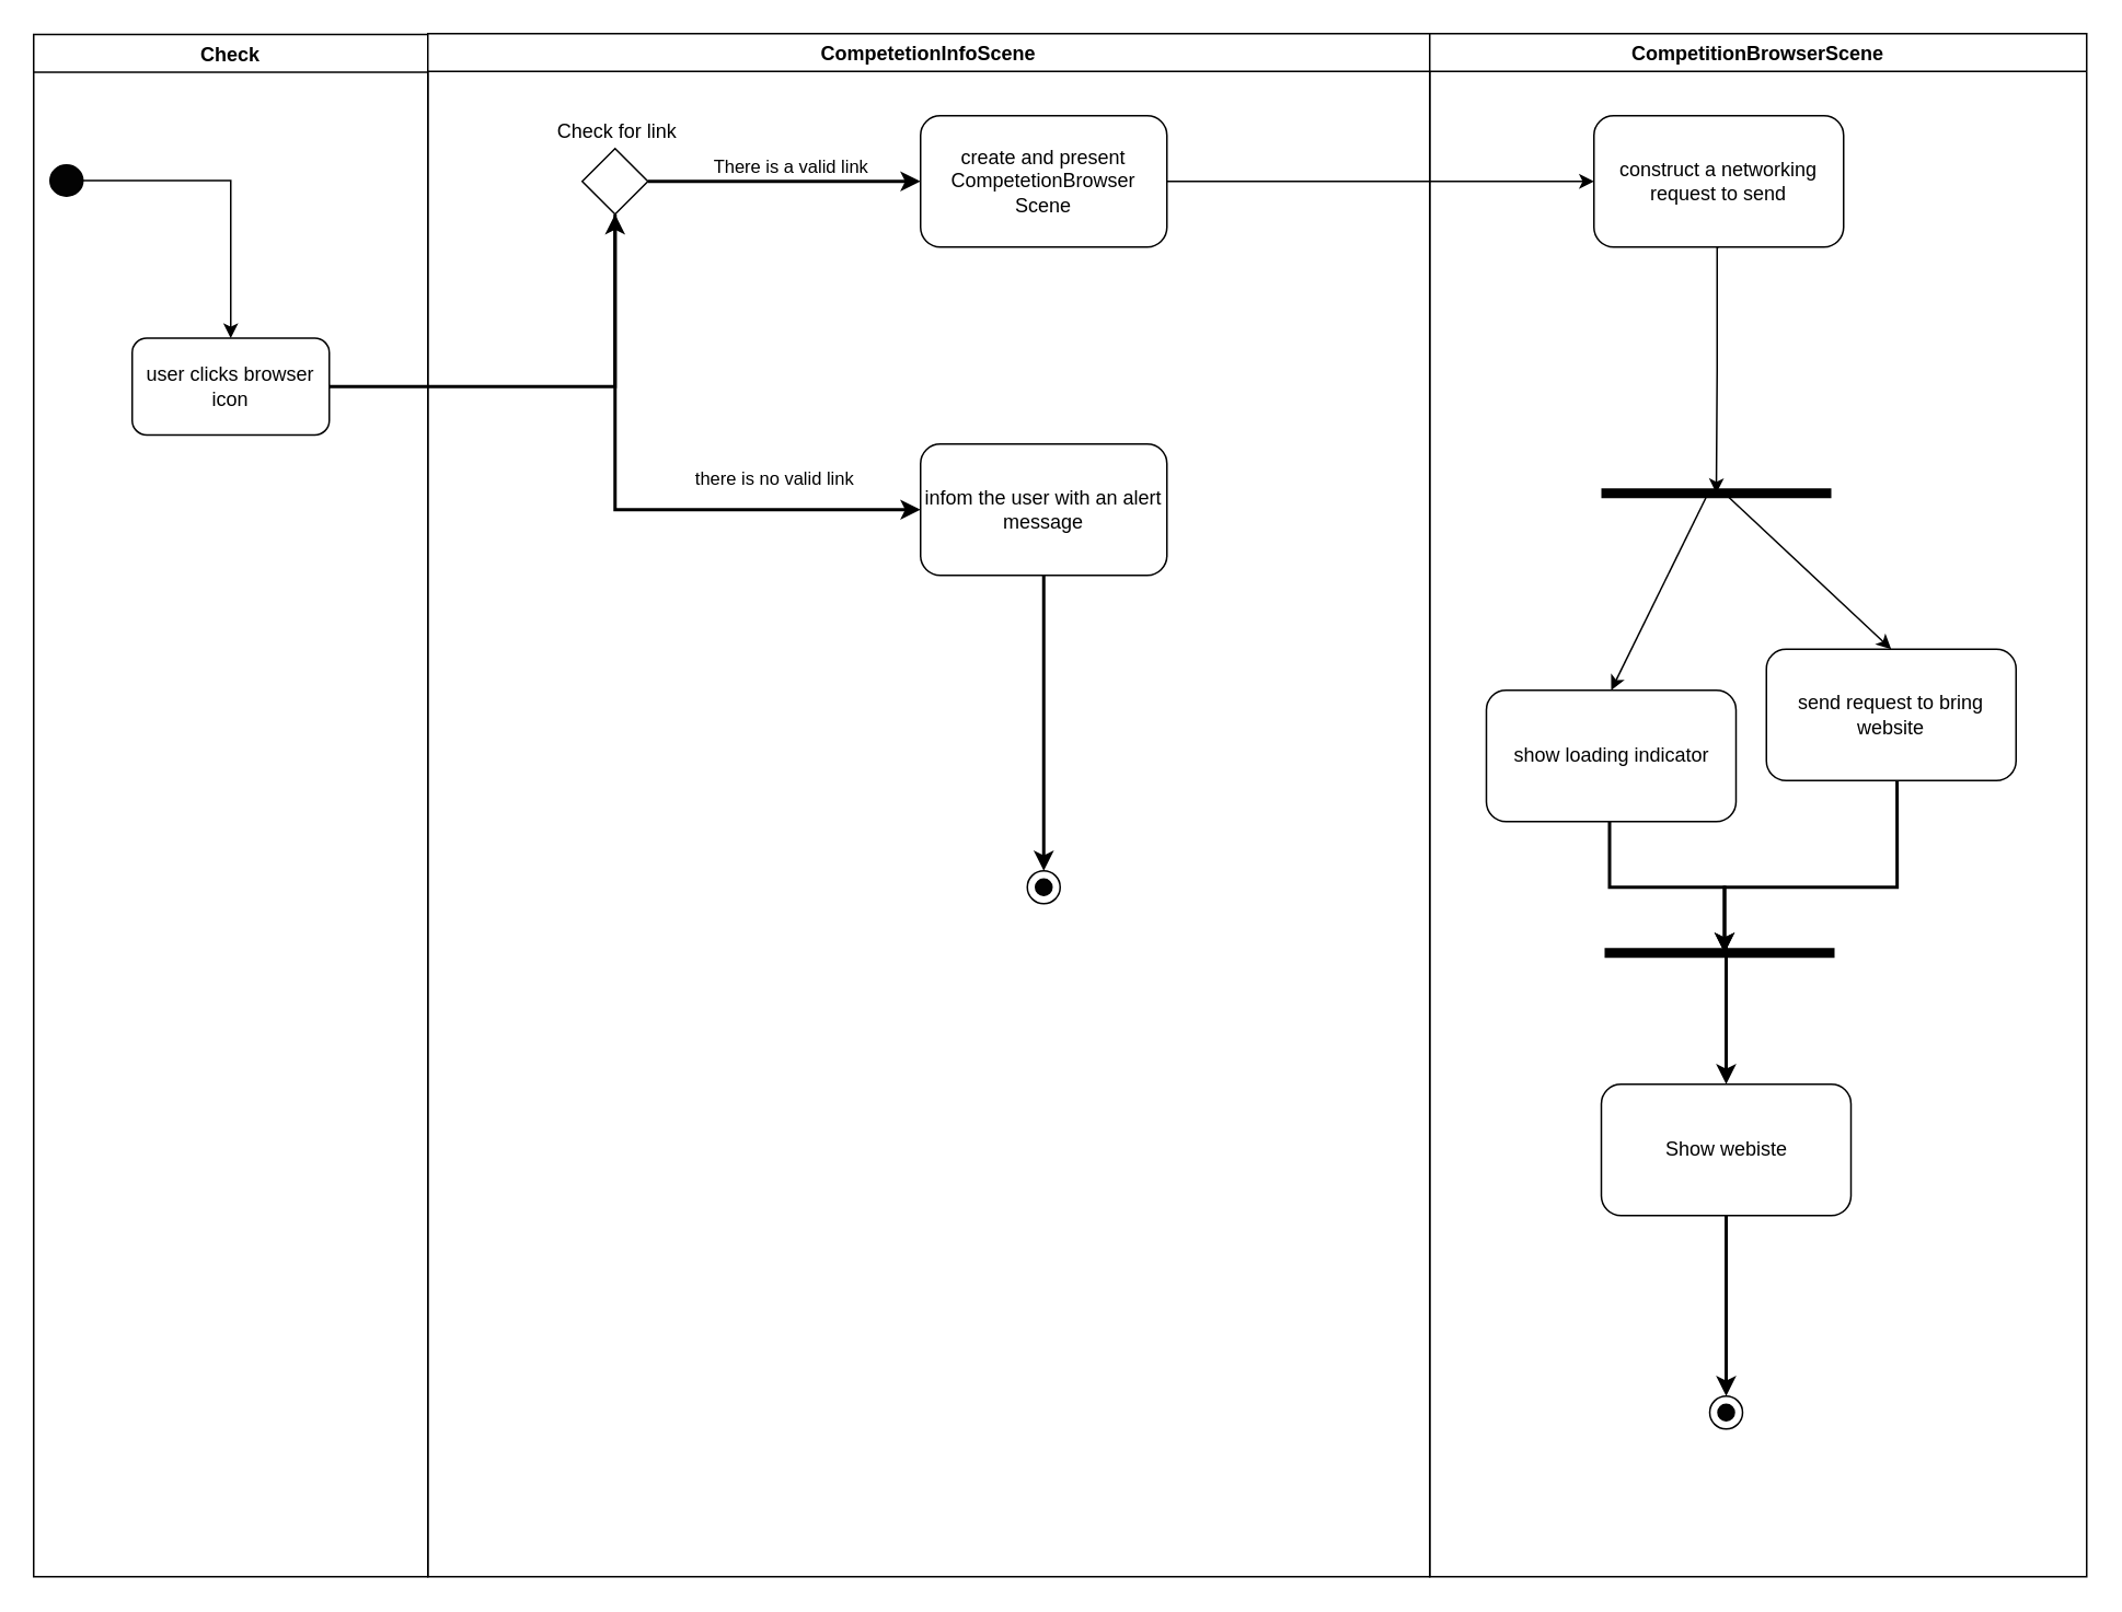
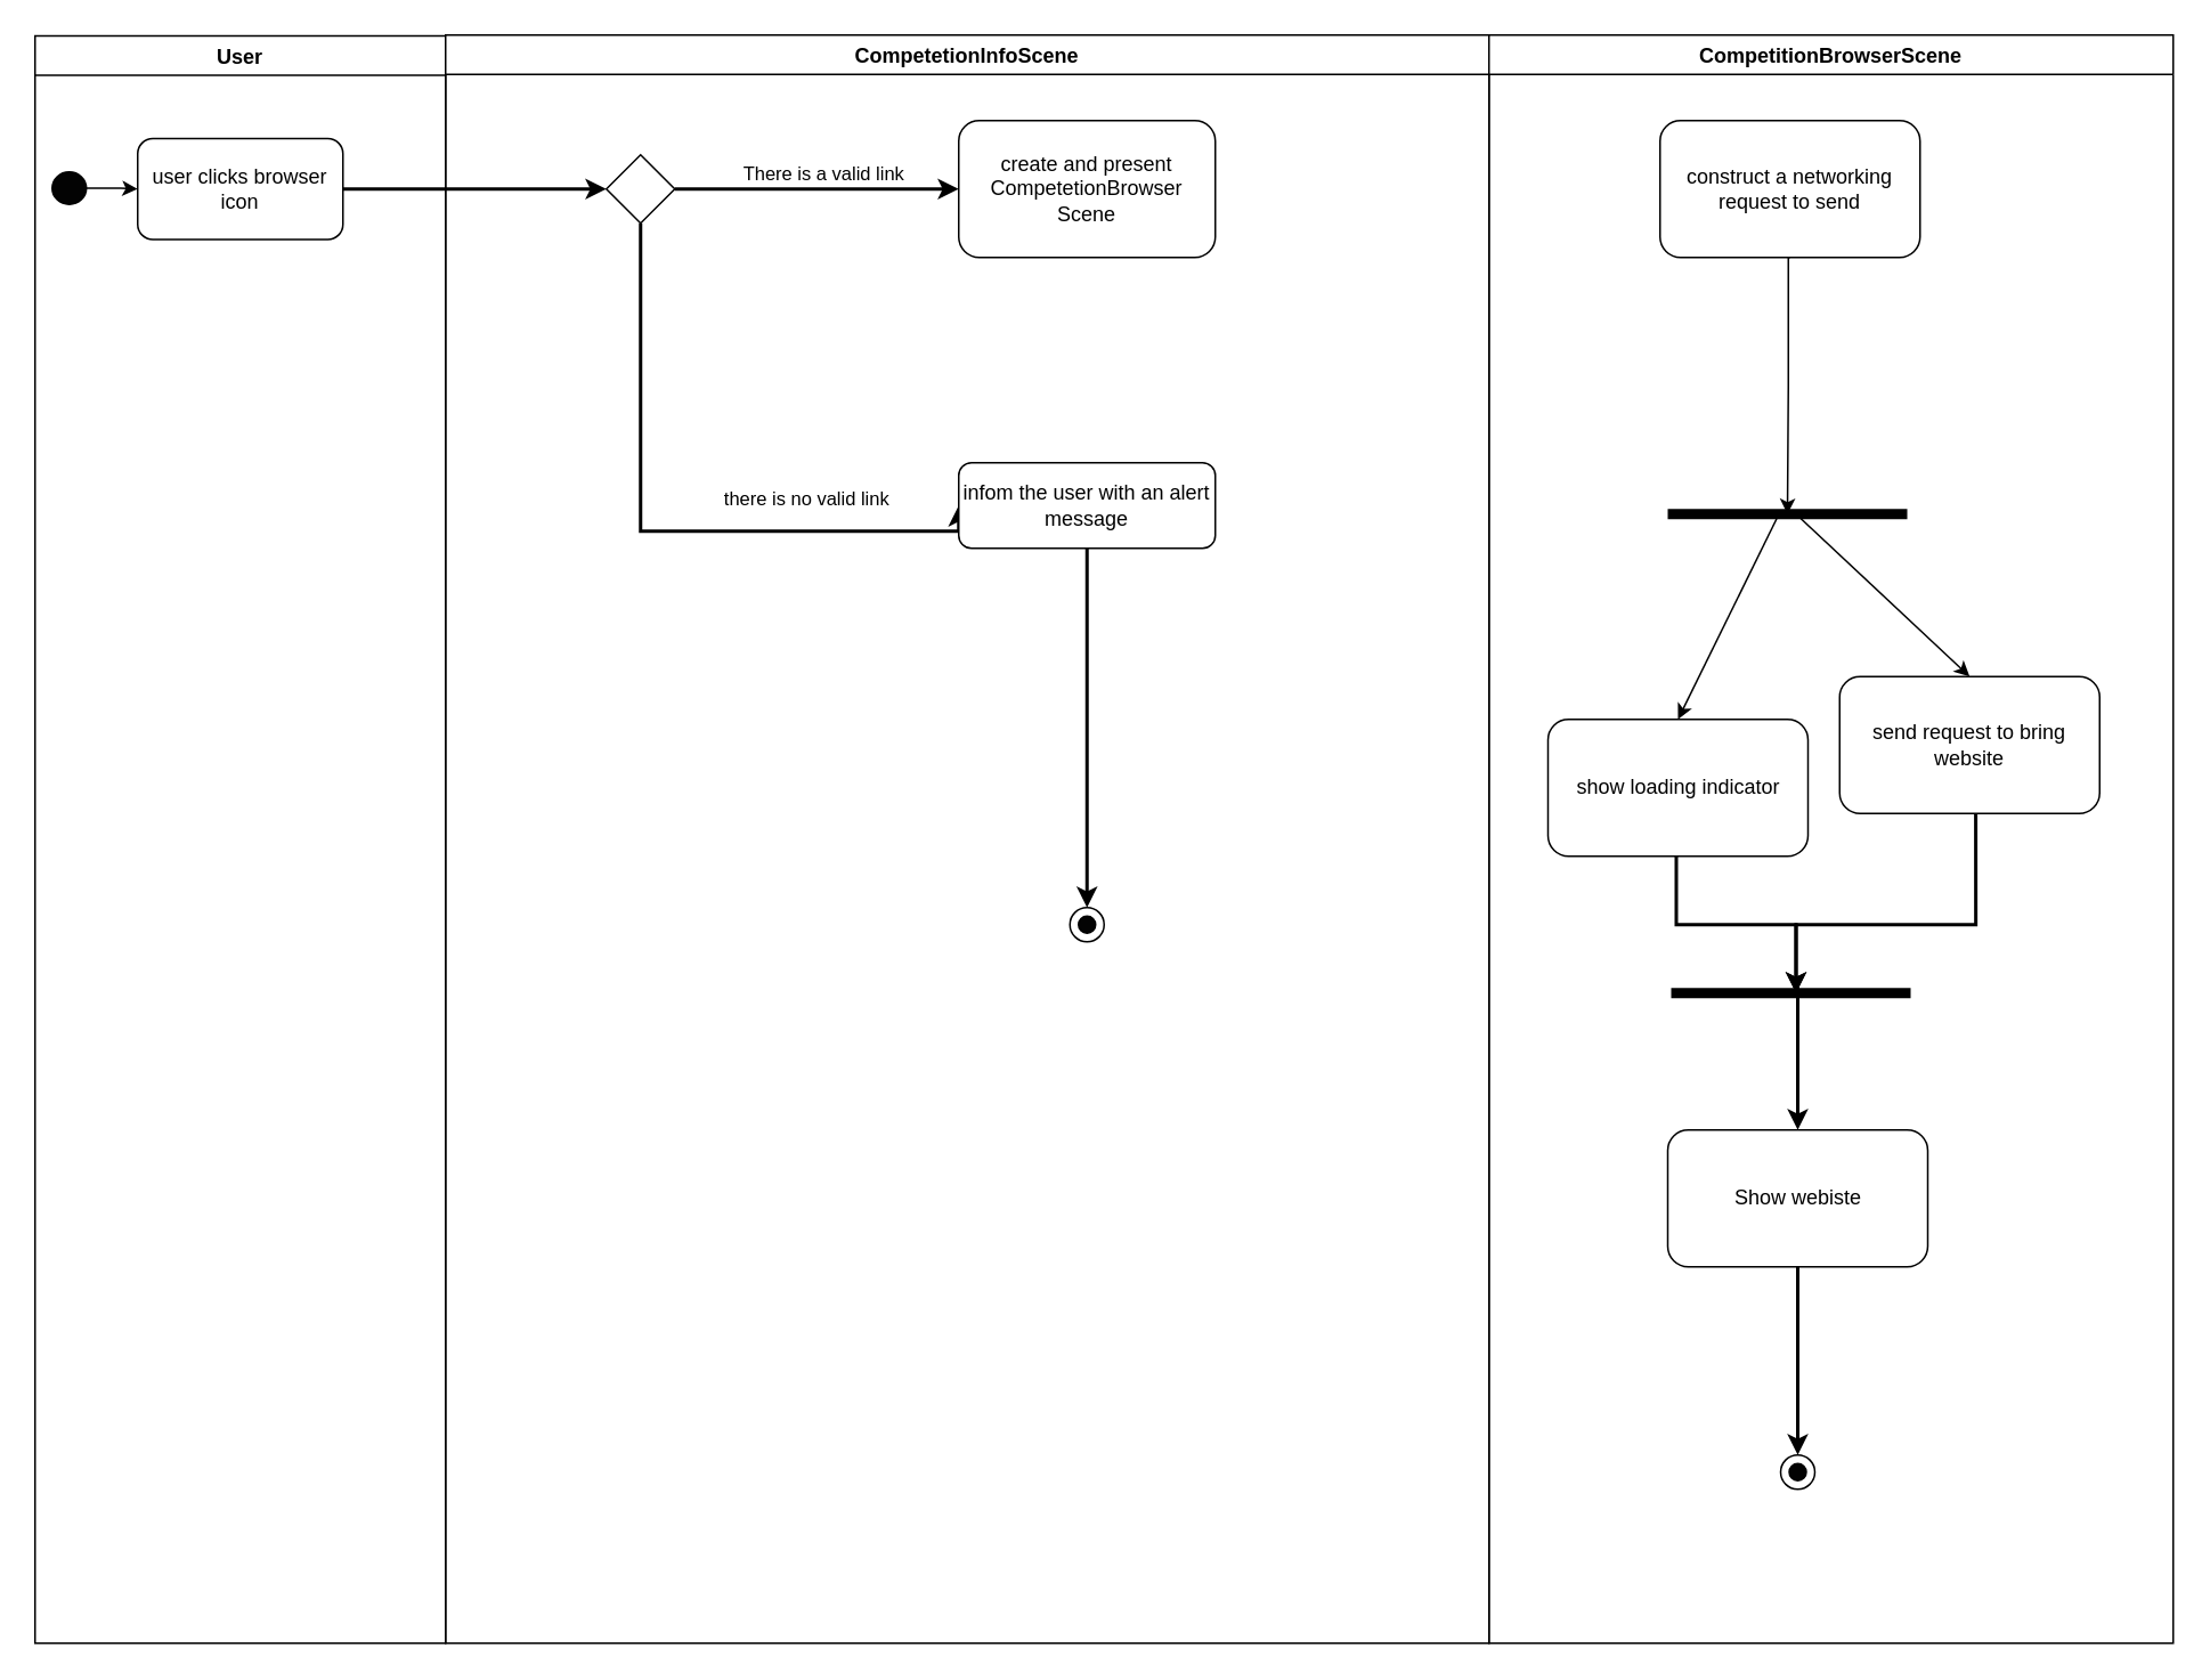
- <mxCell id="2" value="Check" style="swimlane;fontSize=12;fontColor=default;fillColor=#FFFFFF;" vertex="1" parent="1"><mxGeometry x="20" y="20.5" width="240" height="939.5" as="geometry" /></mxCell>
+ <mxCell id="2" value="User" style="swimlane;fontSize=12;fontColor=default;fillColor=#FFFFFF;" vertex="1" parent="1"><mxGeometry x="20" y="20.5" width="240" height="939.5" as="geometry" /></mxCell>
- <mxCell id="12" value="Check for link" style="text;html=1;align=center;verticalAlign=middle;resizable=0;points=[];autosize=1;strokeColor=none;fillColor=none;" vertex="1" parent="6"><mxGeometry x="70" y="50" width="90" height="20" as="geometry" /></mxCell>
- <mxCell id="27" style="edgeStyle=orthogonalEdgeStyle;rounded=0;orthogonalLoop=1;jettySize=auto;html=1;entryX=0;entryY=0.5;entryDx=0;entryDy=0;exitX=1;exitY=0.5;exitDx=0;exitDy=0;" edge="1" parent="1" source="7" target="18"><mxGeometry relative="1" as="geometry"><mxPoint x="830" y="360" as="sourcePoint" /><mxPoint x="950" y="110" as="targetPoint" /></mxGeometry></mxCell>
- <mxCell id="3" value="user clicks browser icon" style="rounded=1;whiteSpace=wrap;html=1;fontSize=12;" vertex="1" parent="2"><mxGeometry x="60" y="185" width="120" height="59" as="geometry" /></mxCell>
+ <mxCell id="3" value="user clicks browser icon" style="rounded=1;whiteSpace=wrap;html=1;fontSize=12;" vertex="1" parent="2"><mxGeometry x="60" y="60" width="120" height="59" as="geometry" /></mxCell>
- <mxCell id="13" value="infom the user with an alert message" style="rounded=1;whiteSpace=wrap;html=1;fontSize=12;" vertex="1" parent="6"><mxGeometry x="300" y="250" width="150" height="80" as="geometry" /></mxCell>
+ <mxCell id="13" value="infom the user with an alert message" style="rounded=1;whiteSpace=wrap;html=1;fontSize=12;" vertex="1" parent="6"><mxGeometry x="300" y="250" width="150" height="50" as="geometry" /></mxCell>
